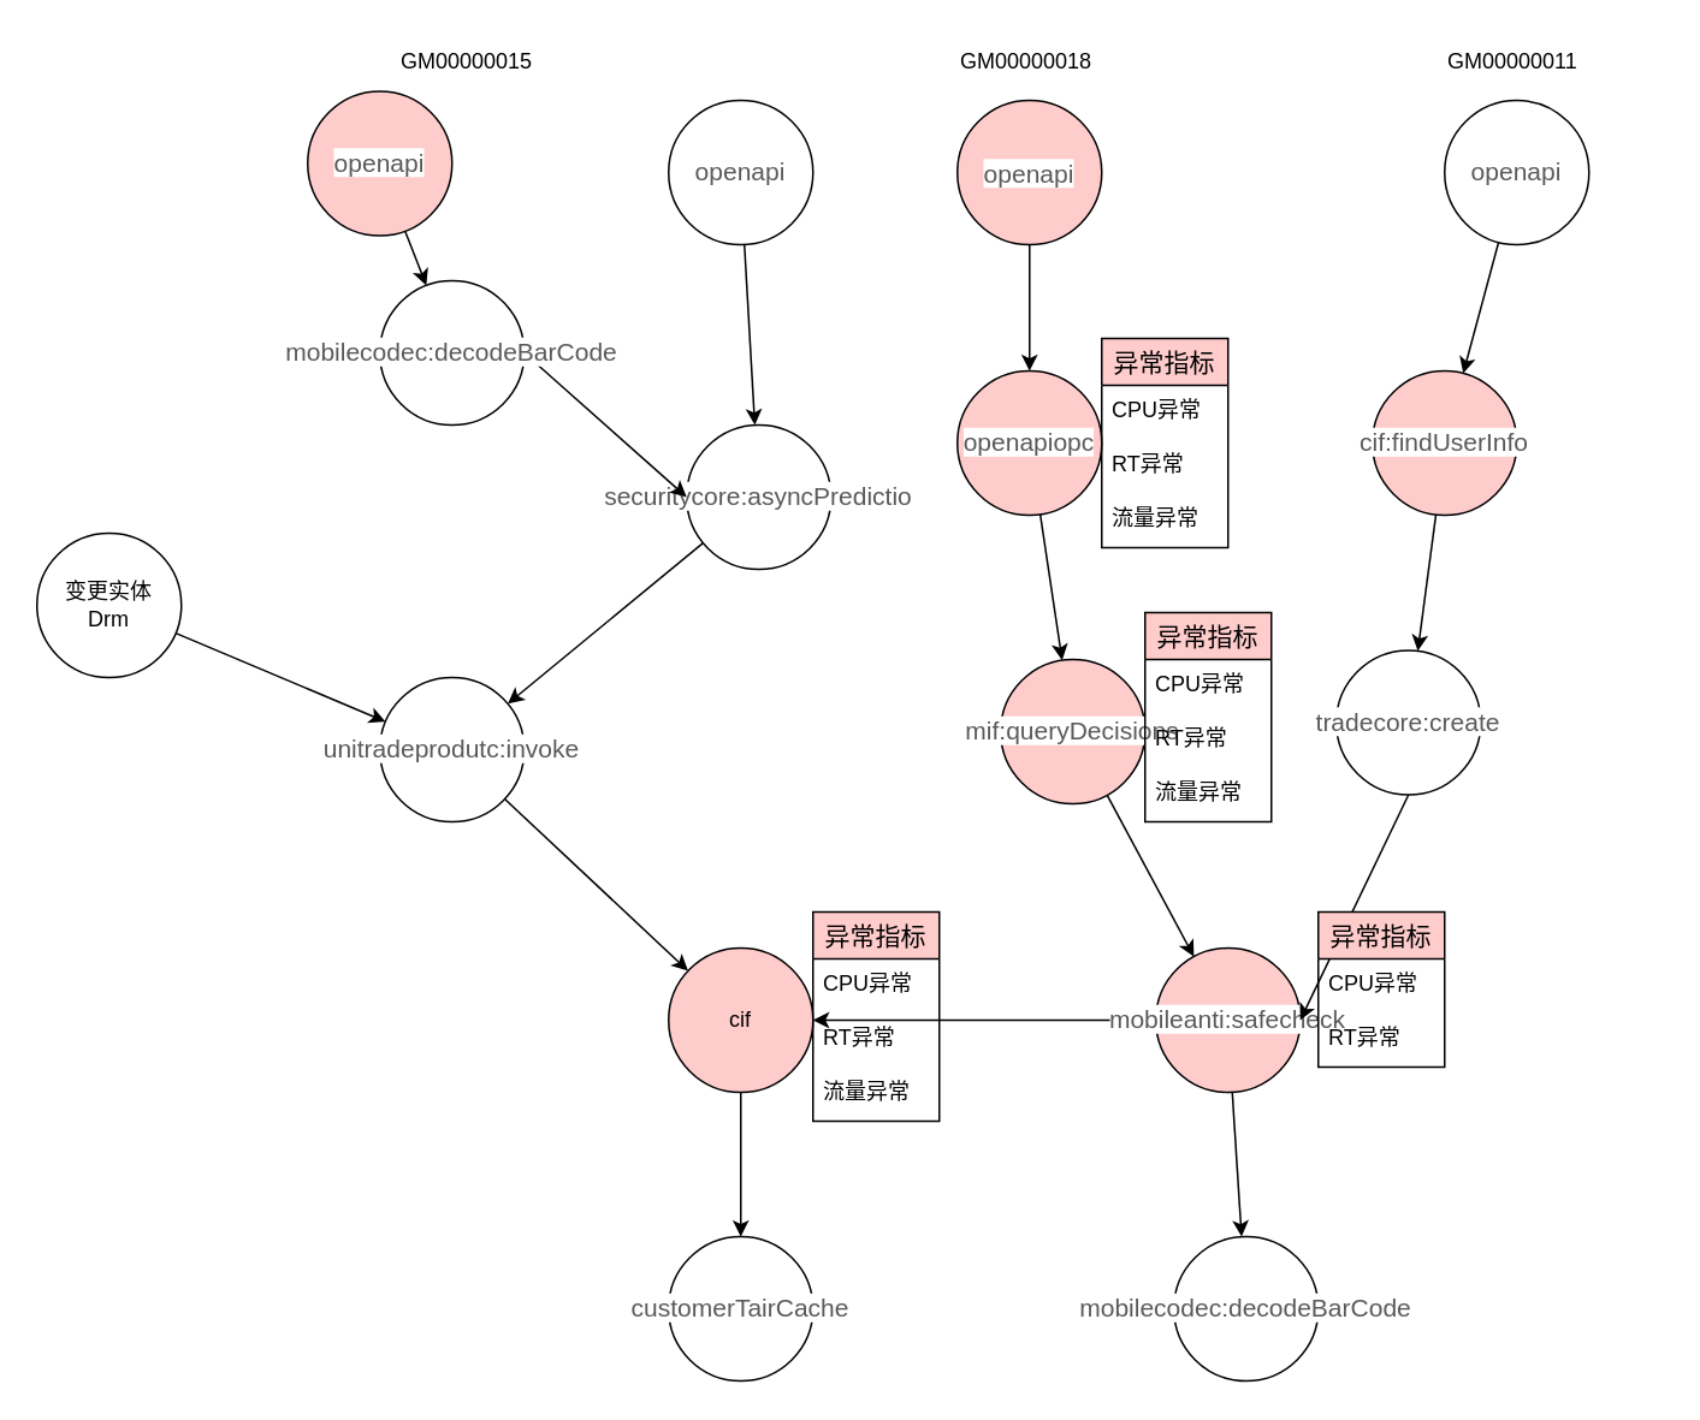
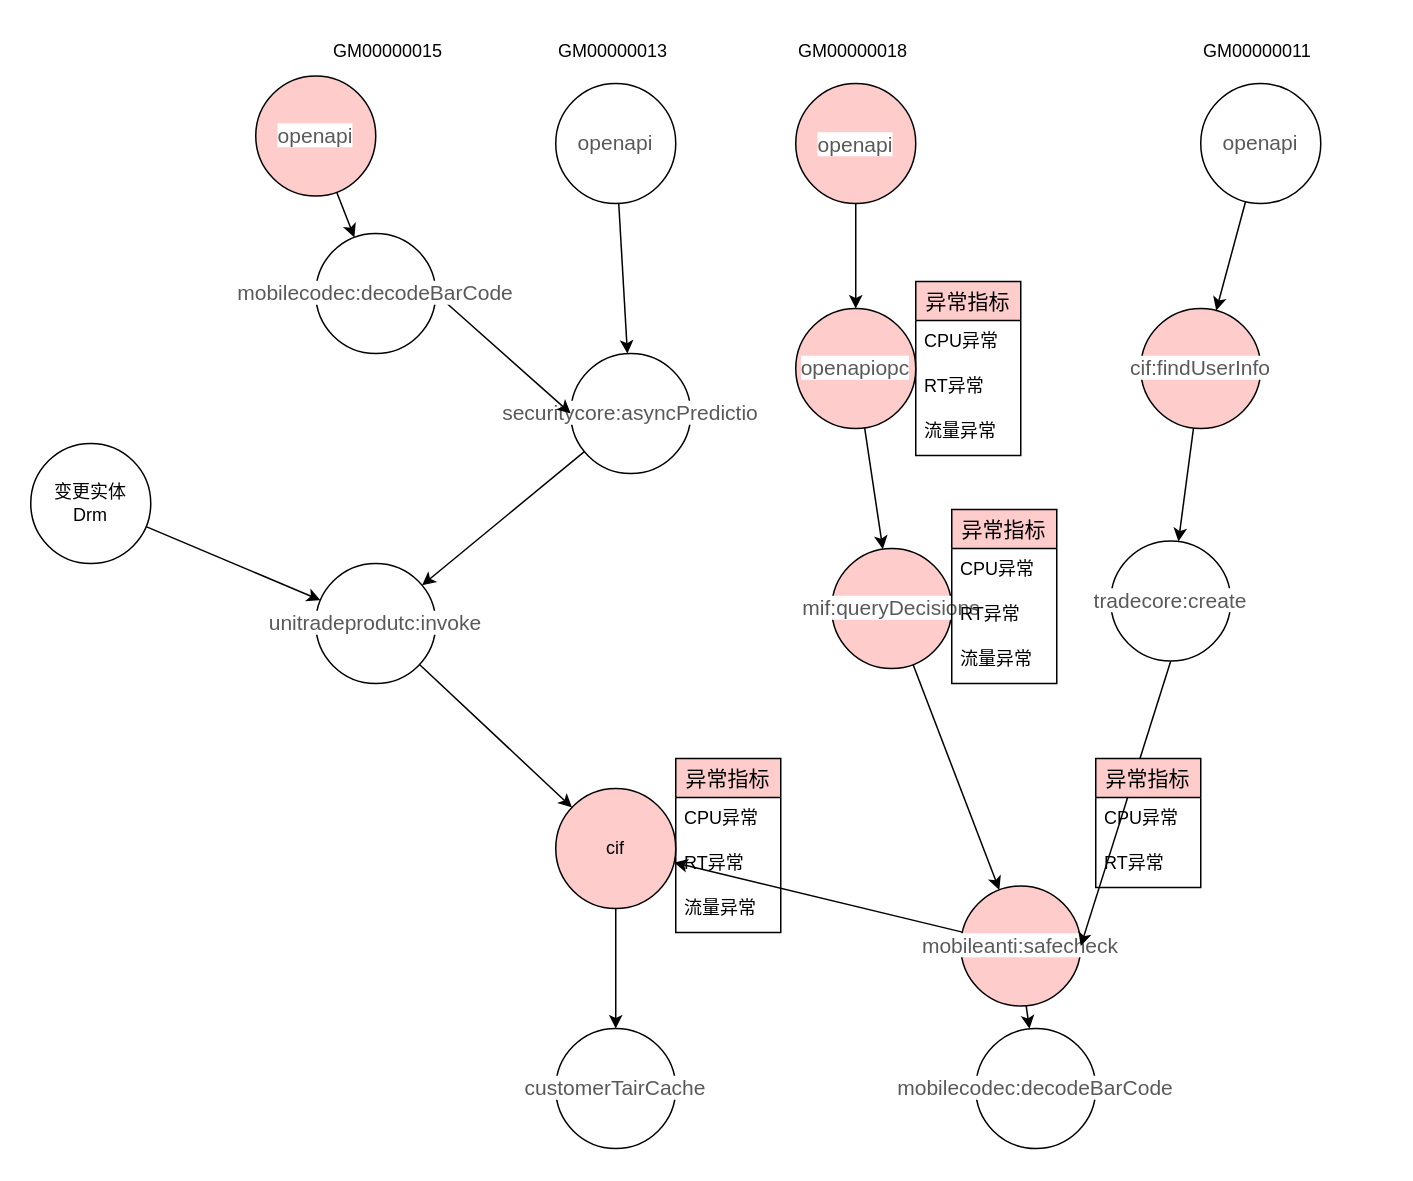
+ <mxCell id="34" value="GM00000013" style="text;whiteSpace=wrap;html=1;" vertex="1" parent="1"><mxGeometry x="370" y="20" width="120" height="30" as="geometry" /></mxCell>
- <mxCell id="13" value="&lt;span style=&quot;color: rgba(0 , 0 , 0 , 0.65) ; font-family: , , &amp;#34;segoe ui&amp;#34; , &amp;#34;pingfang sc&amp;#34; , &amp;#34;hiragino sans gb&amp;#34; , &amp;#34;microsoft yahei&amp;#34; , &amp;#34;helvetica neue&amp;#34; , &amp;#34;helvetica&amp;#34; , &amp;#34;arial&amp;#34; , sans-serif , &amp;#34;apple color emoji&amp;#34; , &amp;#34;segoe ui emoji&amp;#34; , &amp;#34;segoe ui symbol&amp;#34; ; font-size: 14px ; background-color: rgb(255 , 255 , 255)&quot;&gt;mobileanti:safecheck&lt;/span&gt;" style="ellipse;whiteSpace=wrap;html=1;aspect=fixed;fillColor=#FFCCCC;" vertex="1" parent="1"><mxGeometry x="640" y="525" width="80" height="80" as="geometry" /></mxCell>
+ <mxCell id="13" value="&lt;span style=&quot;color: rgba(0 , 0 , 0 , 0.65) ; font-family: , , &amp;#34;segoe ui&amp;#34; , &amp;#34;pingfang sc&amp;#34; , &amp;#34;hiragino sans gb&amp;#34; , &amp;#34;microsoft yahei&amp;#34; , &amp;#34;helvetica neue&amp;#34; , &amp;#34;helvetica&amp;#34; , &amp;#34;arial&amp;#34; , sans-serif , &amp;#34;apple color emoji&amp;#34; , &amp;#34;segoe ui emoji&amp;#34; , &amp;#34;segoe ui symbol&amp;#34; ; font-size: 14px ; background-color: rgb(255 , 255 , 255)&quot;&gt;mobileanti:safecheck&lt;/span&gt;" style="ellipse;whiteSpace=wrap;html=1;aspect=fixed;fillColor=#FFCCCC;" vertex="1" parent="1"><mxGeometry x="640" y="590" width="80" height="80" as="geometry" /></mxCell>
